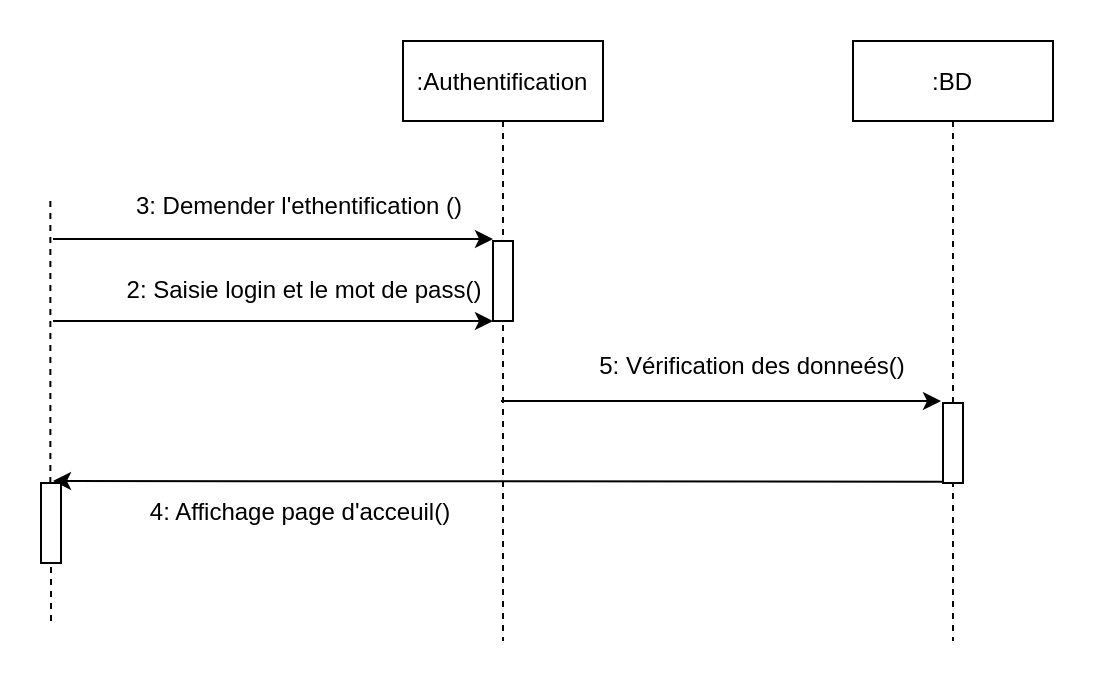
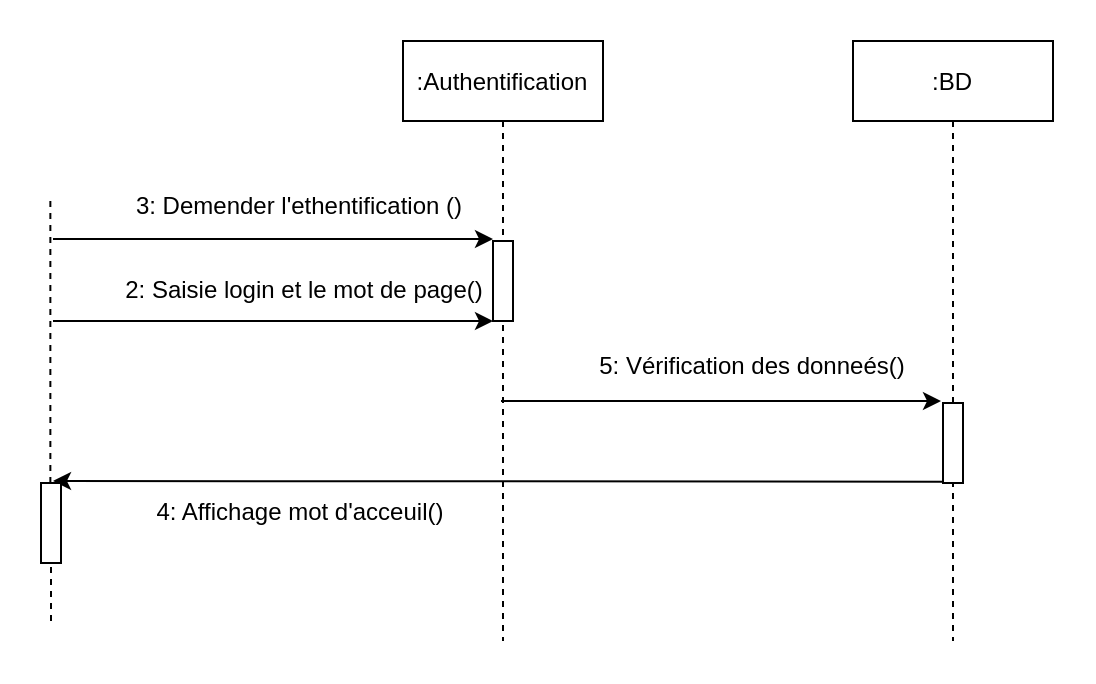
- <mxCell id="12" value="2: Saisie login et le mot de pass()" style="text;html=1;strokeColor=none;fillColor=none;align=center;verticalAlign=middle;whiteSpace=wrap;rounded=0;" vertex="1" parent="1"><mxGeometry x="57" y="130" width="190" height="30" as="geometry" /></mxCell>
+ <mxCell id="12" value="2: Saisie login et le mot de page()" style="text;html=1;strokeColor=none;fillColor=none;align=center;verticalAlign=middle;whiteSpace=wrap;rounded=0;" vertex="1" parent="1"><mxGeometry x="57" y="130" width="190" height="30" as="geometry" /></mxCell>
- <mxCell id="16" value="4: Affichage page d'acceuil()" style="text;html=1;strokeColor=none;fillColor=none;align=center;verticalAlign=middle;whiteSpace=wrap;rounded=0;" vertex="1" parent="1"><mxGeometry x="54.5" y="241" width="190" height="30" as="geometry" /></mxCell>
+ <mxCell id="16" value="4: Affichage mot d'acceuil()" style="text;html=1;strokeColor=none;fillColor=none;align=center;verticalAlign=middle;whiteSpace=wrap;rounded=0;" vertex="1" parent="1"><mxGeometry x="54.5" y="241" width="190" height="30" as="geometry" /></mxCell>
